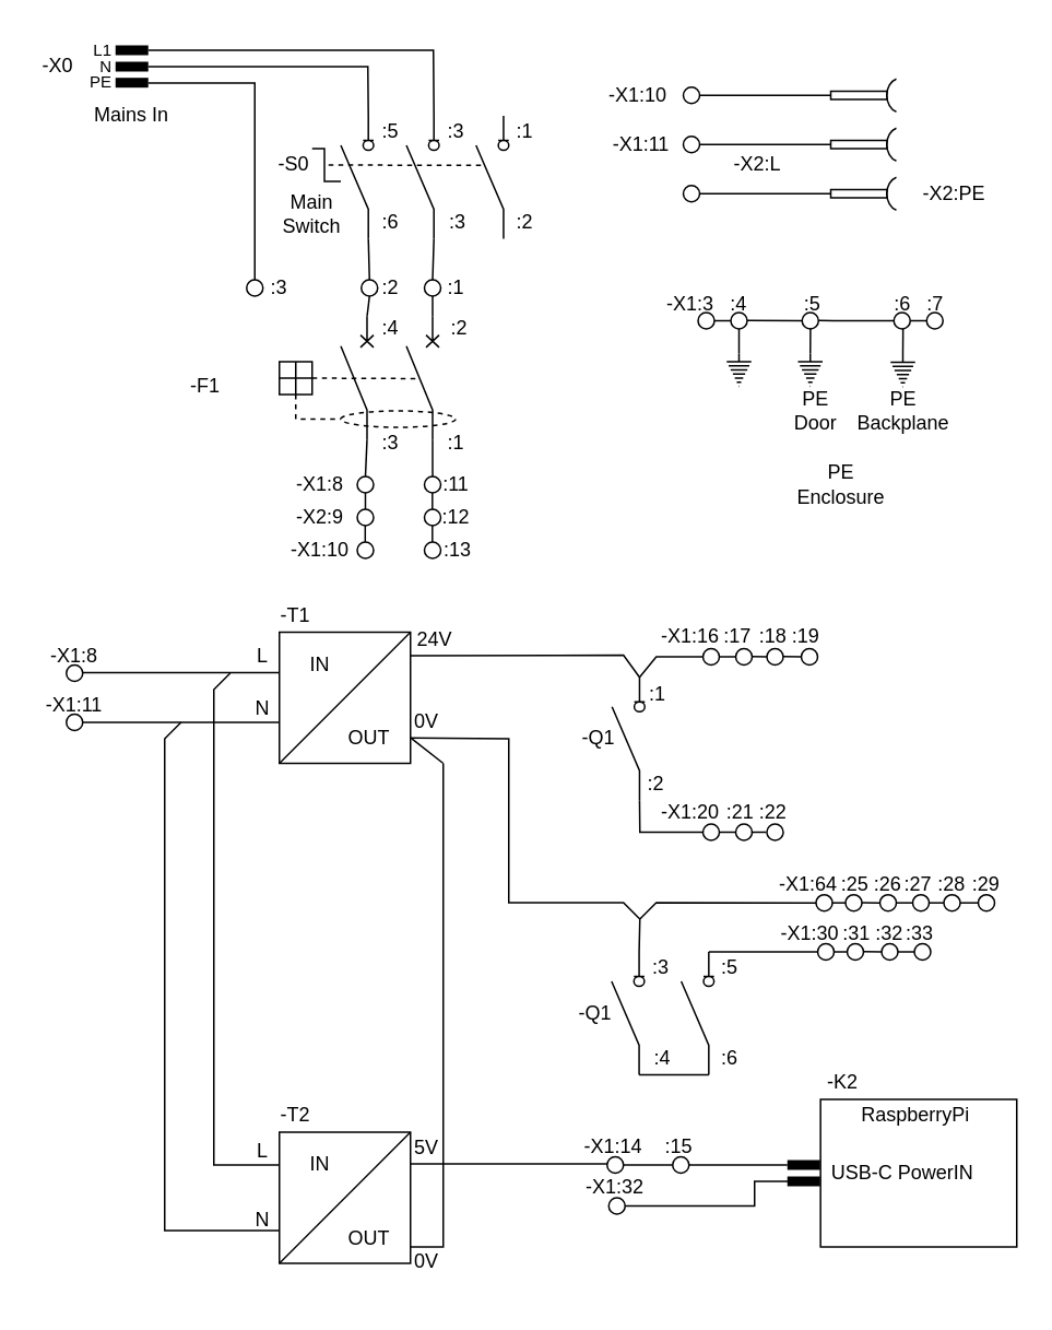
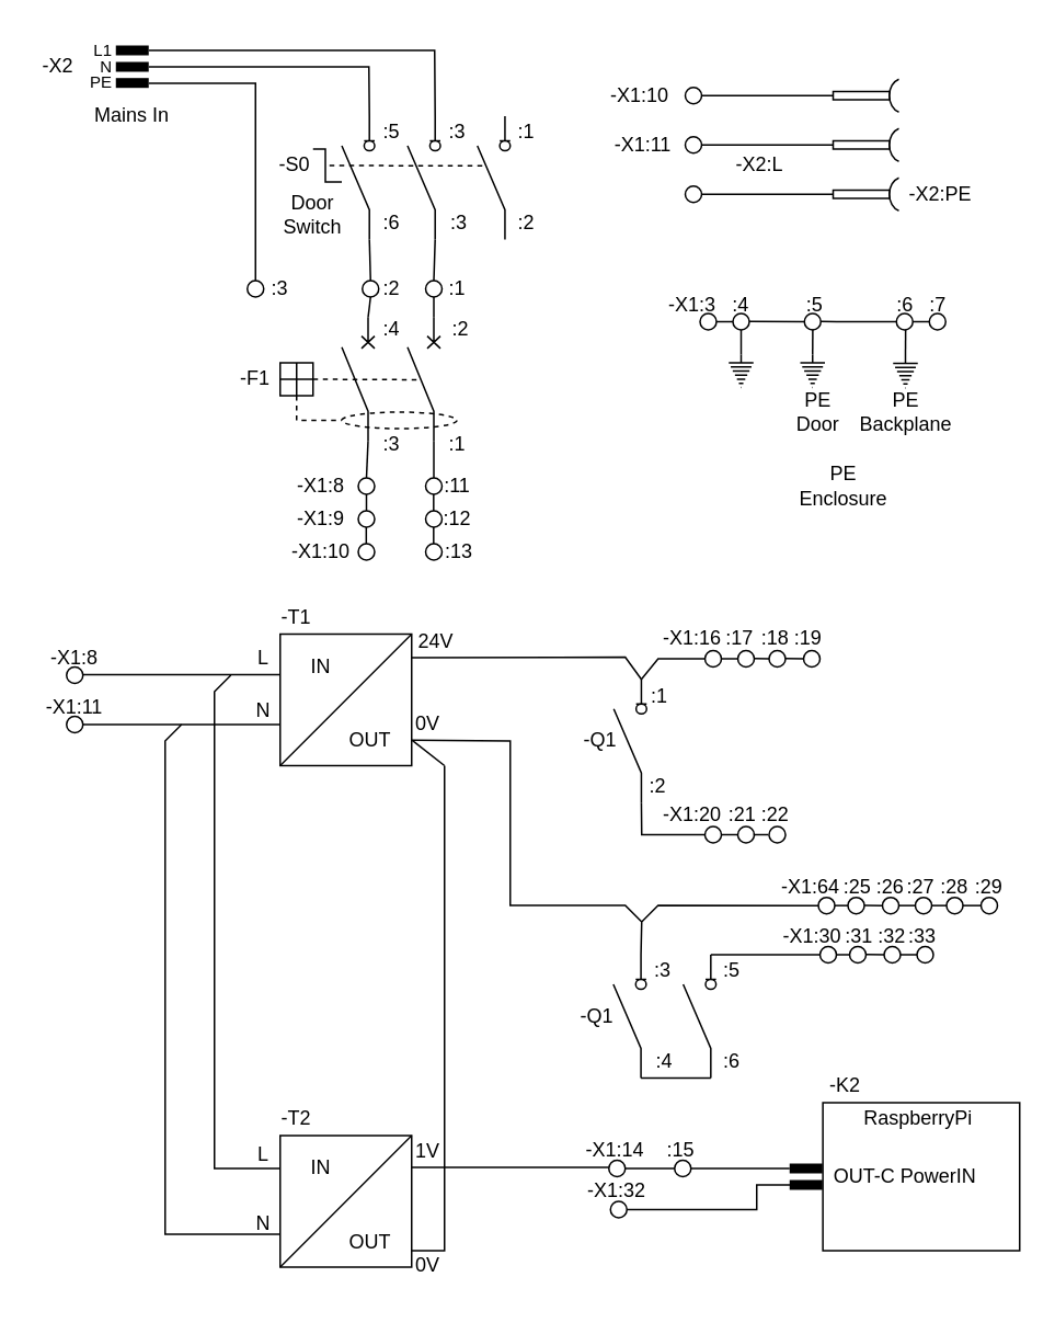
- <mxCell id="27" value="&lt;font face=&quot;Helvetica&quot;&gt;-X0&lt;/font&gt;" style="text;html=1;strokeColor=none;fillColor=none;align=center;verticalAlign=middle;whiteSpace=wrap;rounded=0;" parent="1" vertex="1"><mxGeometry x="20" y="25" width="30" height="30" as="geometry" /></mxCell>
+ <mxCell id="27" value="&lt;font face=&quot;Helvetica&quot;&gt;-X2&lt;/font&gt;" style="text;html=1;strokeColor=none;fillColor=none;align=center;verticalAlign=middle;whiteSpace=wrap;rounded=0;" parent="1" vertex="1"><mxGeometry x="20" y="25" width="30" height="30" as="geometry" /></mxCell>
- <mxCell id="170" value="&lt;font style=&quot;font-size: 12px;&quot; face=&quot;Helvetica&quot;&gt;-X2:PE&lt;/font&gt;" style="text;html=1;strokeColor=none;fillColor=none;align=center;verticalAlign=middle;whiteSpace=wrap;rounded=0;" parent="1" vertex="1"><mxGeometry x="556.5" y="102.5" width="50" height="30" as="geometry" /></mxCell>
+ <mxCell id="170" value="&lt;font style=&quot;font-size: 12px;&quot; face=&quot;Helvetica&quot;&gt;-X2:PE&lt;/font&gt;" style="text;html=1;strokeColor=none;fillColor=none;align=center;verticalAlign=middle;whiteSpace=wrap;rounded=0;" parent="1" vertex="1"><mxGeometry x="546.5" y="102.5" width="50" height="30" as="geometry" /></mxCell>
- <mxCell id="25" value="Main Switch" style="text;html=1;strokeColor=none;fillColor=none;align=center;verticalAlign=middle;whiteSpace=wrap;rounded=0;" parent="1" vertex="1"><mxGeometry x="160" y="115" width="60" height="30" as="geometry" /></mxCell>
+ <mxCell id="25" value="Door Switch" style="text;html=1;strokeColor=none;fillColor=none;align=center;verticalAlign=middle;whiteSpace=wrap;rounded=0;" parent="1" vertex="1"><mxGeometry x="160" y="115" width="60" height="30" as="geometry" /></mxCell>
- <mxCell id="46" value="-F1" style="text;html=1;strokeColor=none;fillColor=none;align=center;verticalAlign=middle;whiteSpace=wrap;rounded=0;" parent="1" vertex="1"><mxGeometry x="110" y="225" width="30" height="20" as="geometry" /></mxCell>
+ <mxCell id="46" value="-F1" style="text;html=1;strokeColor=none;fillColor=none;align=center;verticalAlign=middle;whiteSpace=wrap;rounded=0;" parent="1" vertex="1"><mxGeometry x="140" y="220" width="30" height="20" as="geometry" /></mxCell>
- <mxCell id="133" value="&lt;font style=&quot;font-size: 12px;&quot; face=&quot;Helvetica&quot;&gt;-X2:9&lt;/font&gt;" style="text;html=1;strokeColor=none;fillColor=none;align=center;verticalAlign=middle;whiteSpace=wrap;rounded=0;" parent="1" vertex="1"><mxGeometry x="170" y="300" width="50" height="30" as="geometry" /></mxCell>
+ <mxCell id="133" value="&lt;font style=&quot;font-size: 12px;&quot; face=&quot;Helvetica&quot;&gt;-X1:9&lt;/font&gt;" style="text;html=1;strokeColor=none;fillColor=none;align=center;verticalAlign=middle;whiteSpace=wrap;rounded=0;" parent="1" vertex="1"><mxGeometry x="170" y="300" width="50" height="30" as="geometry" /></mxCell>
- <mxCell id="79" value="5V" style="text;html=1;strokeColor=none;fillColor=none;align=center;verticalAlign=middle;whiteSpace=wrap;rounded=0;" parent="1" vertex="1"><mxGeometry x="240" y="680" width="40" height="40" as="geometry" /></mxCell>
+ <mxCell id="79" value="1V" style="text;html=1;strokeColor=none;fillColor=none;align=center;verticalAlign=middle;whiteSpace=wrap;rounded=0;" parent="1" vertex="1"><mxGeometry x="240" y="680" width="40" height="40" as="geometry" /></mxCell>
- <mxCell id="210" value="USB-C PowerIN" style="text;html=1;strokeColor=none;fillColor=none;align=center;verticalAlign=middle;whiteSpace=wrap;rounded=0;" parent="1" vertex="1"><mxGeometry x="502.5" y="705" width="95" height="20" as="geometry" /></mxCell>
+ <mxCell id="210" value="OUT-C PowerIN" style="text;html=1;strokeColor=none;fillColor=none;align=center;verticalAlign=middle;whiteSpace=wrap;rounded=0;" parent="1" vertex="1"><mxGeometry x="502.5" y="705" width="95" height="20" as="geometry" /></mxCell>
